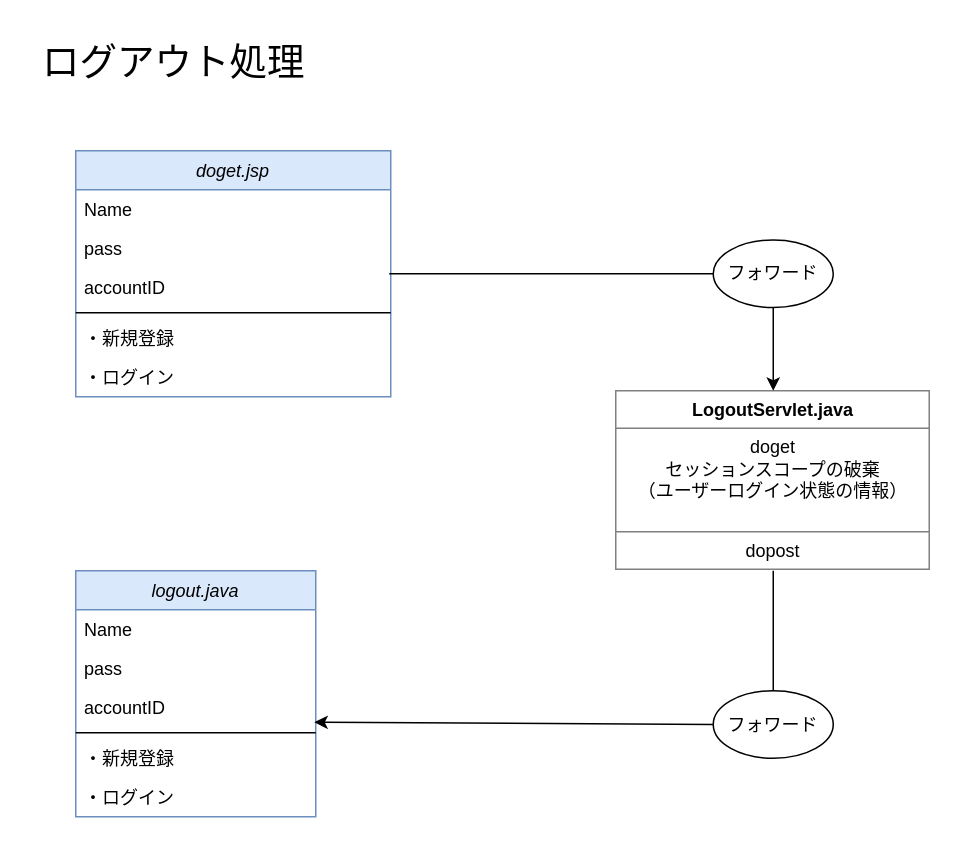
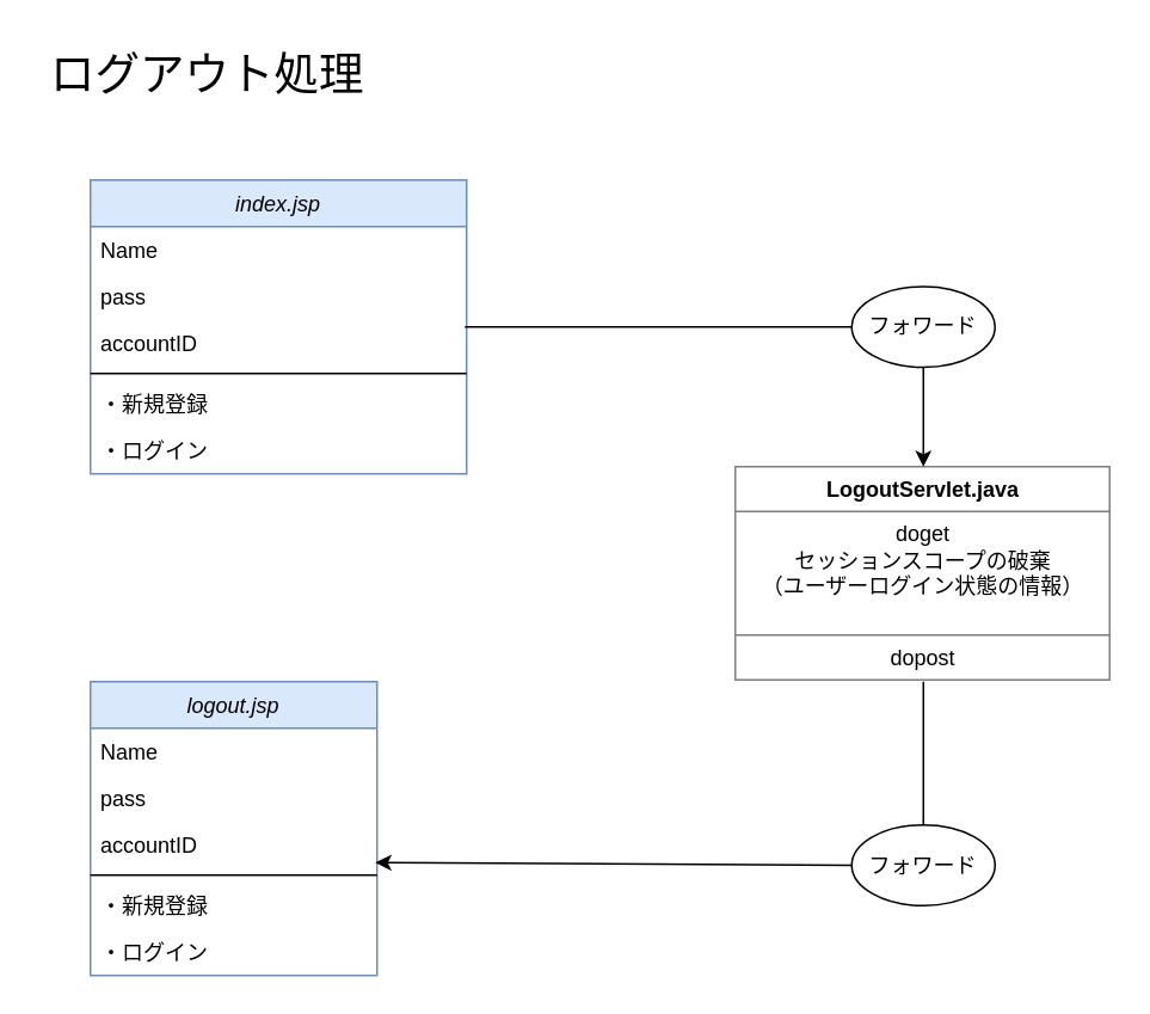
- <mxCell id="4" value="doget.jsp" style="swimlane;fontStyle=2;align=center;verticalAlign=top;childLayout=stackLayout;horizontal=1;startSize=26;horizontalStack=0;resizeParent=1;resizeLast=0;collapsible=1;marginBottom=0;rounded=0;shadow=0;strokeWidth=1;fillColor=#dae8fc;strokeColor=#6c8ebf;" vertex="1" parent="1"><mxGeometry x="50" y="100" width="210" height="164" as="geometry"><mxRectangle x="40" y="103" width="160" height="26" as="alternateBounds" /></mxGeometry></mxCell>
+ <mxCell id="4" value="index.jsp" style="swimlane;fontStyle=2;align=center;verticalAlign=top;childLayout=stackLayout;horizontal=1;startSize=26;horizontalStack=0;resizeParent=1;resizeLast=0;collapsible=1;marginBottom=0;rounded=0;shadow=0;strokeWidth=1;fillColor=#dae8fc;strokeColor=#6c8ebf;" vertex="1" parent="1"><mxGeometry x="50" y="100" width="210" height="164" as="geometry"><mxRectangle x="40" y="103" width="160" height="26" as="alternateBounds" /></mxGeometry></mxCell>
- <mxCell id="11" value="logout.java" style="swimlane;fontStyle=2;align=center;verticalAlign=top;childLayout=stackLayout;horizontal=1;startSize=26;horizontalStack=0;resizeParent=1;resizeLast=0;collapsible=1;marginBottom=0;rounded=0;shadow=0;strokeWidth=1;fillColor=#dae8fc;strokeColor=#6c8ebf;" vertex="1" parent="1"><mxGeometry x="50" y="380" width="160" height="164" as="geometry"><mxRectangle x="40" y="327" width="160" height="26" as="alternateBounds" /></mxGeometry></mxCell>
+ <mxCell id="11" value="logout.jsp" style="swimlane;fontStyle=2;align=center;verticalAlign=top;childLayout=stackLayout;horizontal=1;startSize=26;horizontalStack=0;resizeParent=1;resizeLast=0;collapsible=1;marginBottom=0;rounded=0;shadow=0;strokeWidth=1;fillColor=#dae8fc;strokeColor=#6c8ebf;" vertex="1" parent="1"><mxGeometry x="50" y="380" width="160" height="164" as="geometry"><mxRectangle x="40" y="327" width="160" height="26" as="alternateBounds" /></mxGeometry></mxCell>
